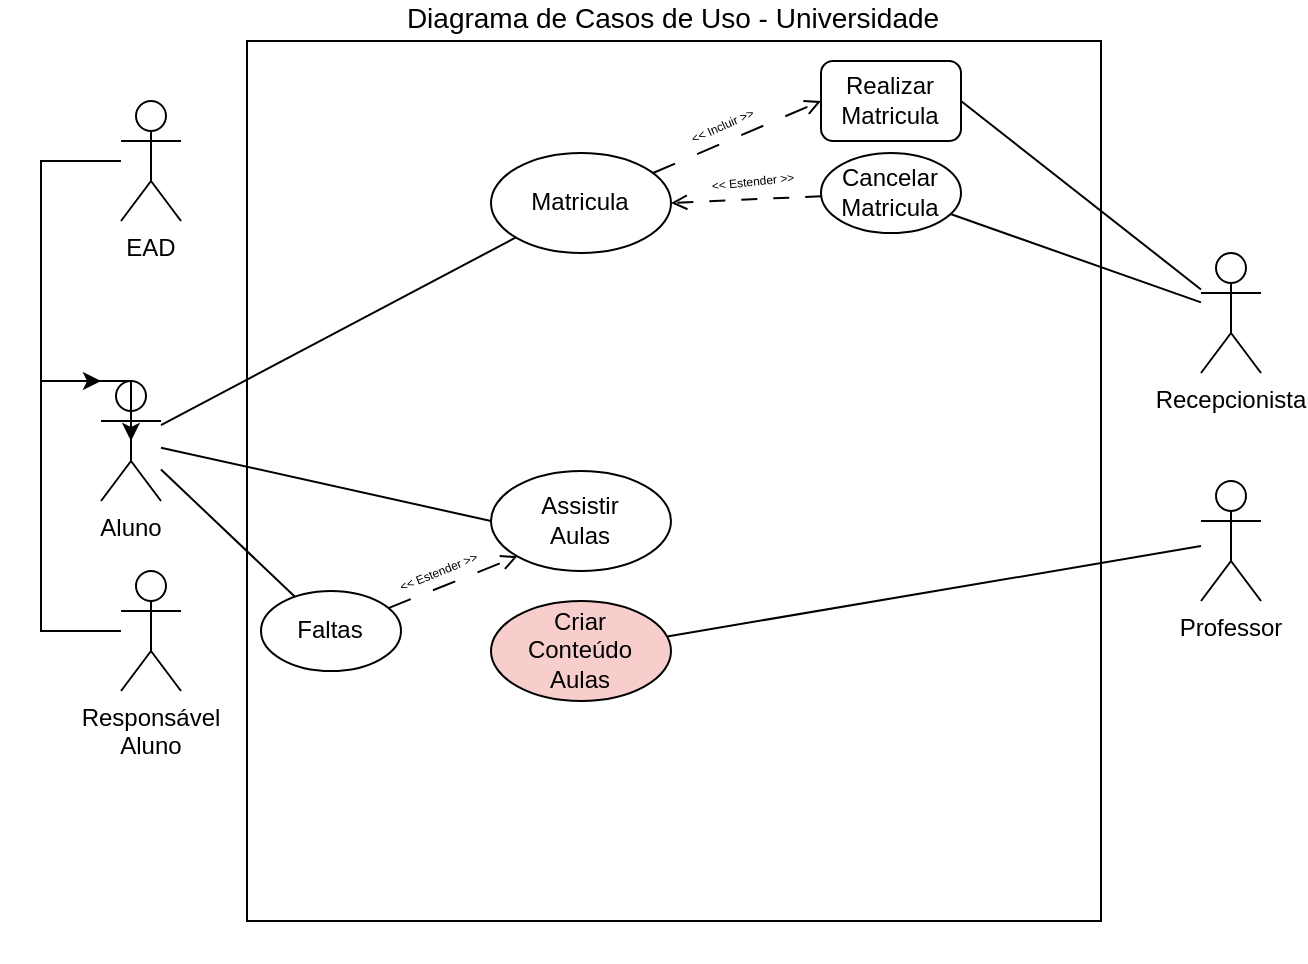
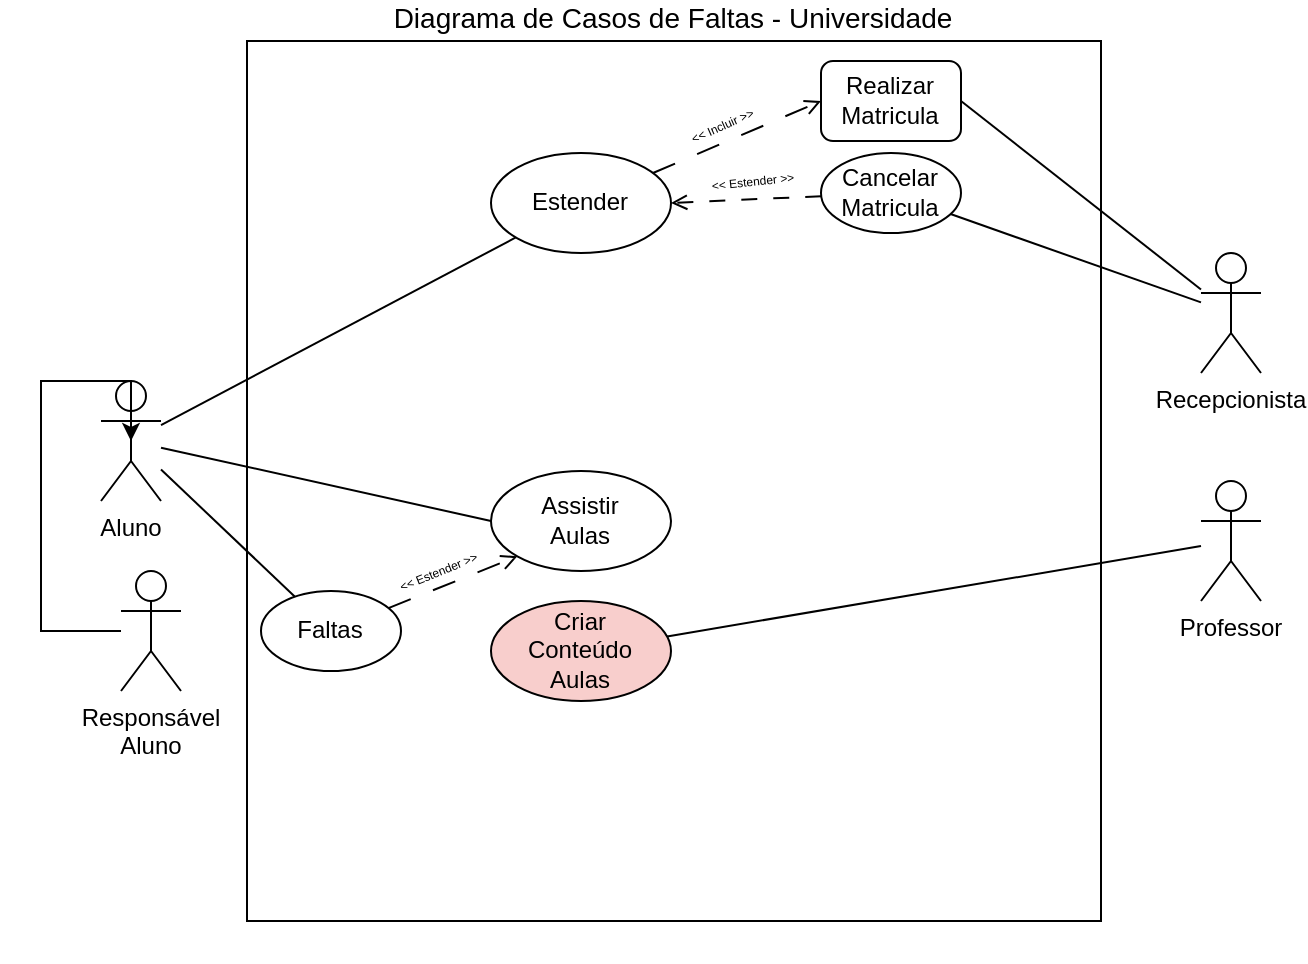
- <mxCell id="2" value="&lt;span style=&quot;font-size: 14px; text-wrap: nowrap;&quot;&gt;Diagrama de Casos de Uso - Universidade&lt;/span&gt;" style="rounded=0;whiteSpace=wrap;html=1;direction=south;labelPosition=center;verticalLabelPosition=top;align=center;verticalAlign=bottom;" vertex="1" parent="1"><mxGeometry x="123" y="20" width="427" height="440" as="geometry" /></mxCell>
+ <mxCell id="2" value="&lt;span style=&quot;font-size: 14px; text-wrap: nowrap;&quot;&gt;Diagrama de Casos de Faltas - Universidade&lt;/span&gt;" style="rounded=0;whiteSpace=wrap;html=1;direction=south;labelPosition=center;verticalLabelPosition=top;align=center;verticalAlign=bottom;" vertex="1" parent="1"><mxGeometry x="123" y="20" width="427" height="440" as="geometry" /></mxCell>
- <mxCell id="15" value="EAD" style="shape=umlActor;verticalLabelPosition=bottom;verticalAlign=top;html=1;outlineConnect=0;" vertex="1" parent="1"><mxGeometry x="60" y="50" width="30" height="60" as="geometry" /></mxCell>
- <mxCell id="10" value="Matricula" style="ellipse;whiteSpace=wrap;html=1;" vertex="1" parent="1"><mxGeometry x="245" y="76" width="90" height="50" as="geometry" /></mxCell>
+ <mxCell id="10" value="Estender" style="ellipse;whiteSpace=wrap;html=1;" vertex="1" parent="1"><mxGeometry x="245" y="76" width="90" height="50" as="geometry" /></mxCell>
- <mxCell id="14" style="edgeStyle=orthogonalEdgeStyle;rounded=0;orthogonalLoop=1;jettySize=auto;html=1;" edge="1" parent="1" source="15" target="8"><mxGeometry relative="1" as="geometry"><Array as="points"><mxPoint x="20" y="80" /><mxPoint x="20" y="190" /></Array></mxGeometry></mxCell>
